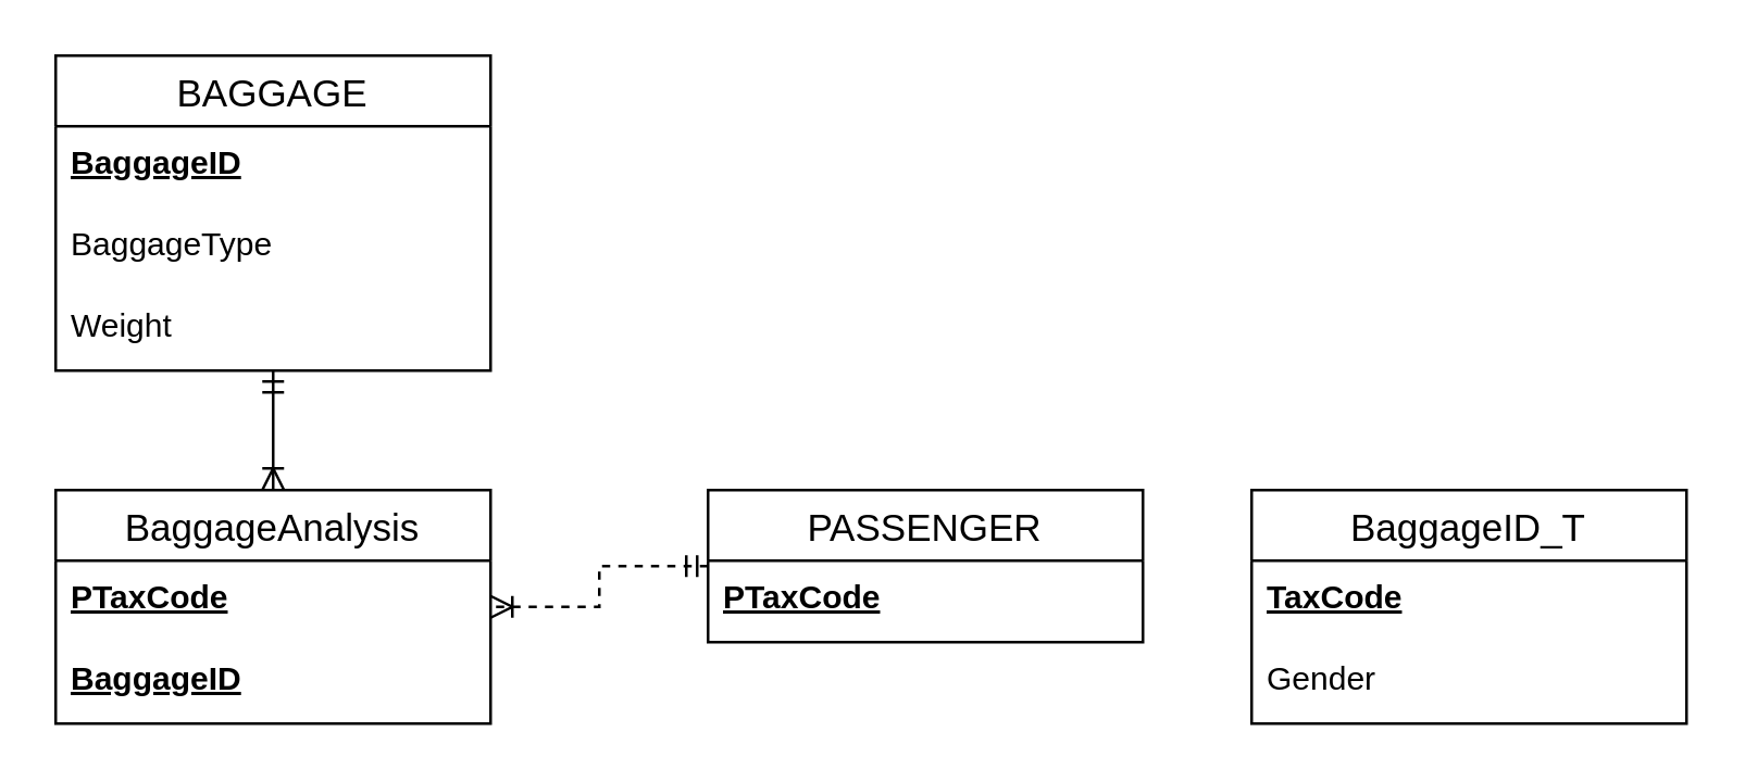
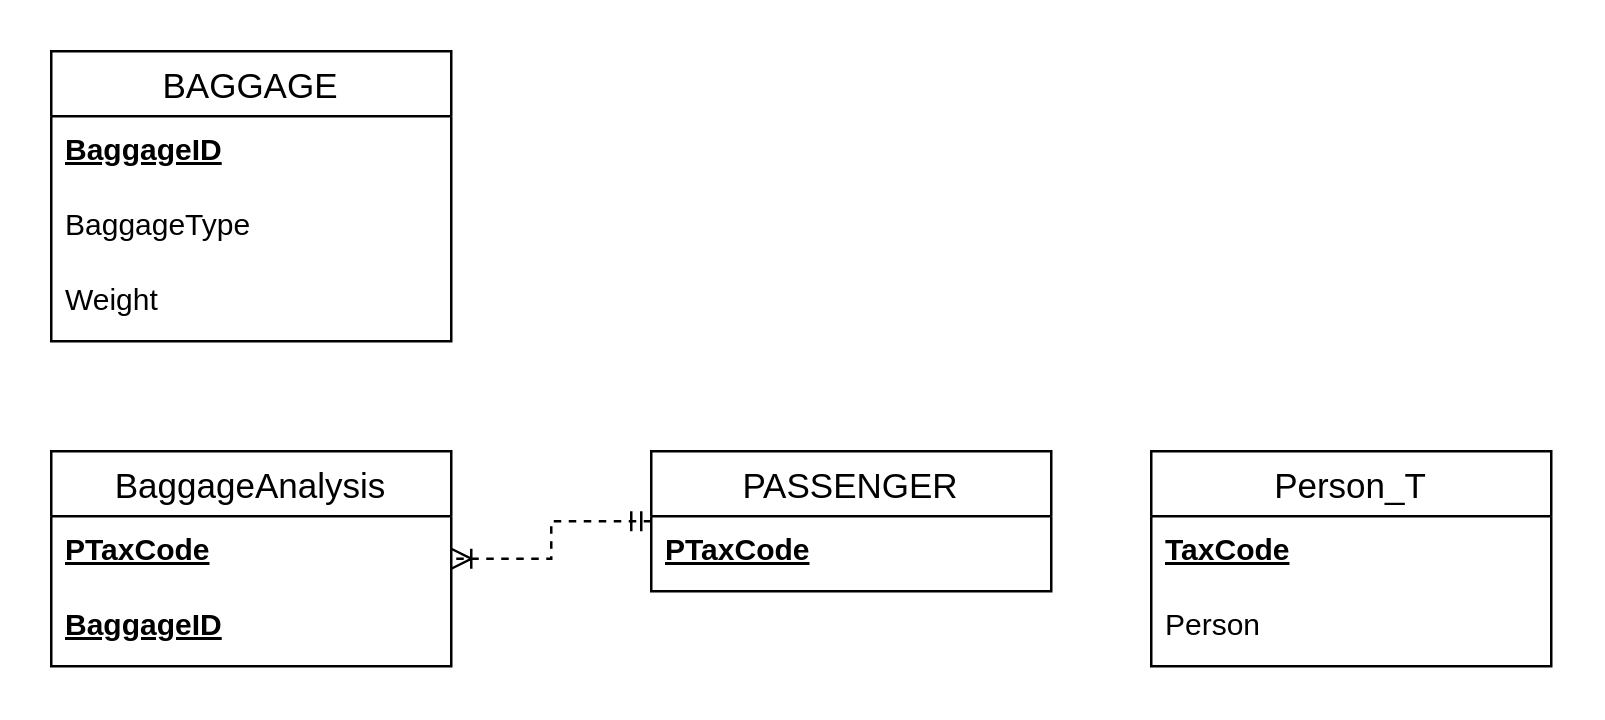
- <mxCell id="15" style="edgeStyle=orthogonalEdgeStyle;rounded=0;orthogonalLoop=1;jettySize=auto;html=1;endArrow=ERoneToMany;endFill=0;startArrow=ERmandOne;startFill=0;" edge="1" parent="1" source="11" target="2"><mxGeometry relative="1" as="geometry"><mxPoint x="300" y="105" as="sourcePoint" /><mxPoint x="220" y="120" as="targetPoint" /></mxGeometry></mxCell>
- <mxCell id="8" value="BaggageID_T" style="swimlane;fontStyle=0;childLayout=stackLayout;horizontal=1;startSize=26;horizontalStack=0;resizeParent=1;resizeParentMax=0;resizeLast=0;collapsible=1;marginBottom=0;align=center;fontSize=14;" vertex="1" parent="1"><mxGeometry x="460" y="180" width="160" height="86" as="geometry" /></mxCell>
+ <mxCell id="8" value="Person_T" style="swimlane;fontStyle=0;childLayout=stackLayout;horizontal=1;startSize=26;horizontalStack=0;resizeParent=1;resizeParentMax=0;resizeLast=0;collapsible=1;marginBottom=0;align=center;fontSize=14;" vertex="1" parent="1"><mxGeometry x="460" y="180" width="160" height="86" as="geometry" /></mxCell>
- <mxCell id="10" value="Gender" style="text;strokeColor=none;fillColor=none;spacingLeft=4;spacingRight=4;overflow=hidden;rotatable=0;points=[[0,0.5],[1,0.5]];portConstraint=eastwest;fontSize=12;" vertex="1" parent="8"><mxGeometry y="56" width="160" height="30" as="geometry" /></mxCell>
+ <mxCell id="10" value="Person" style="text;strokeColor=none;fillColor=none;spacingLeft=4;spacingRight=4;overflow=hidden;rotatable=0;points=[[0,0.5],[1,0.5]];portConstraint=eastwest;fontSize=12;" vertex="1" parent="8"><mxGeometry y="56" width="160" height="30" as="geometry" /></mxCell>
